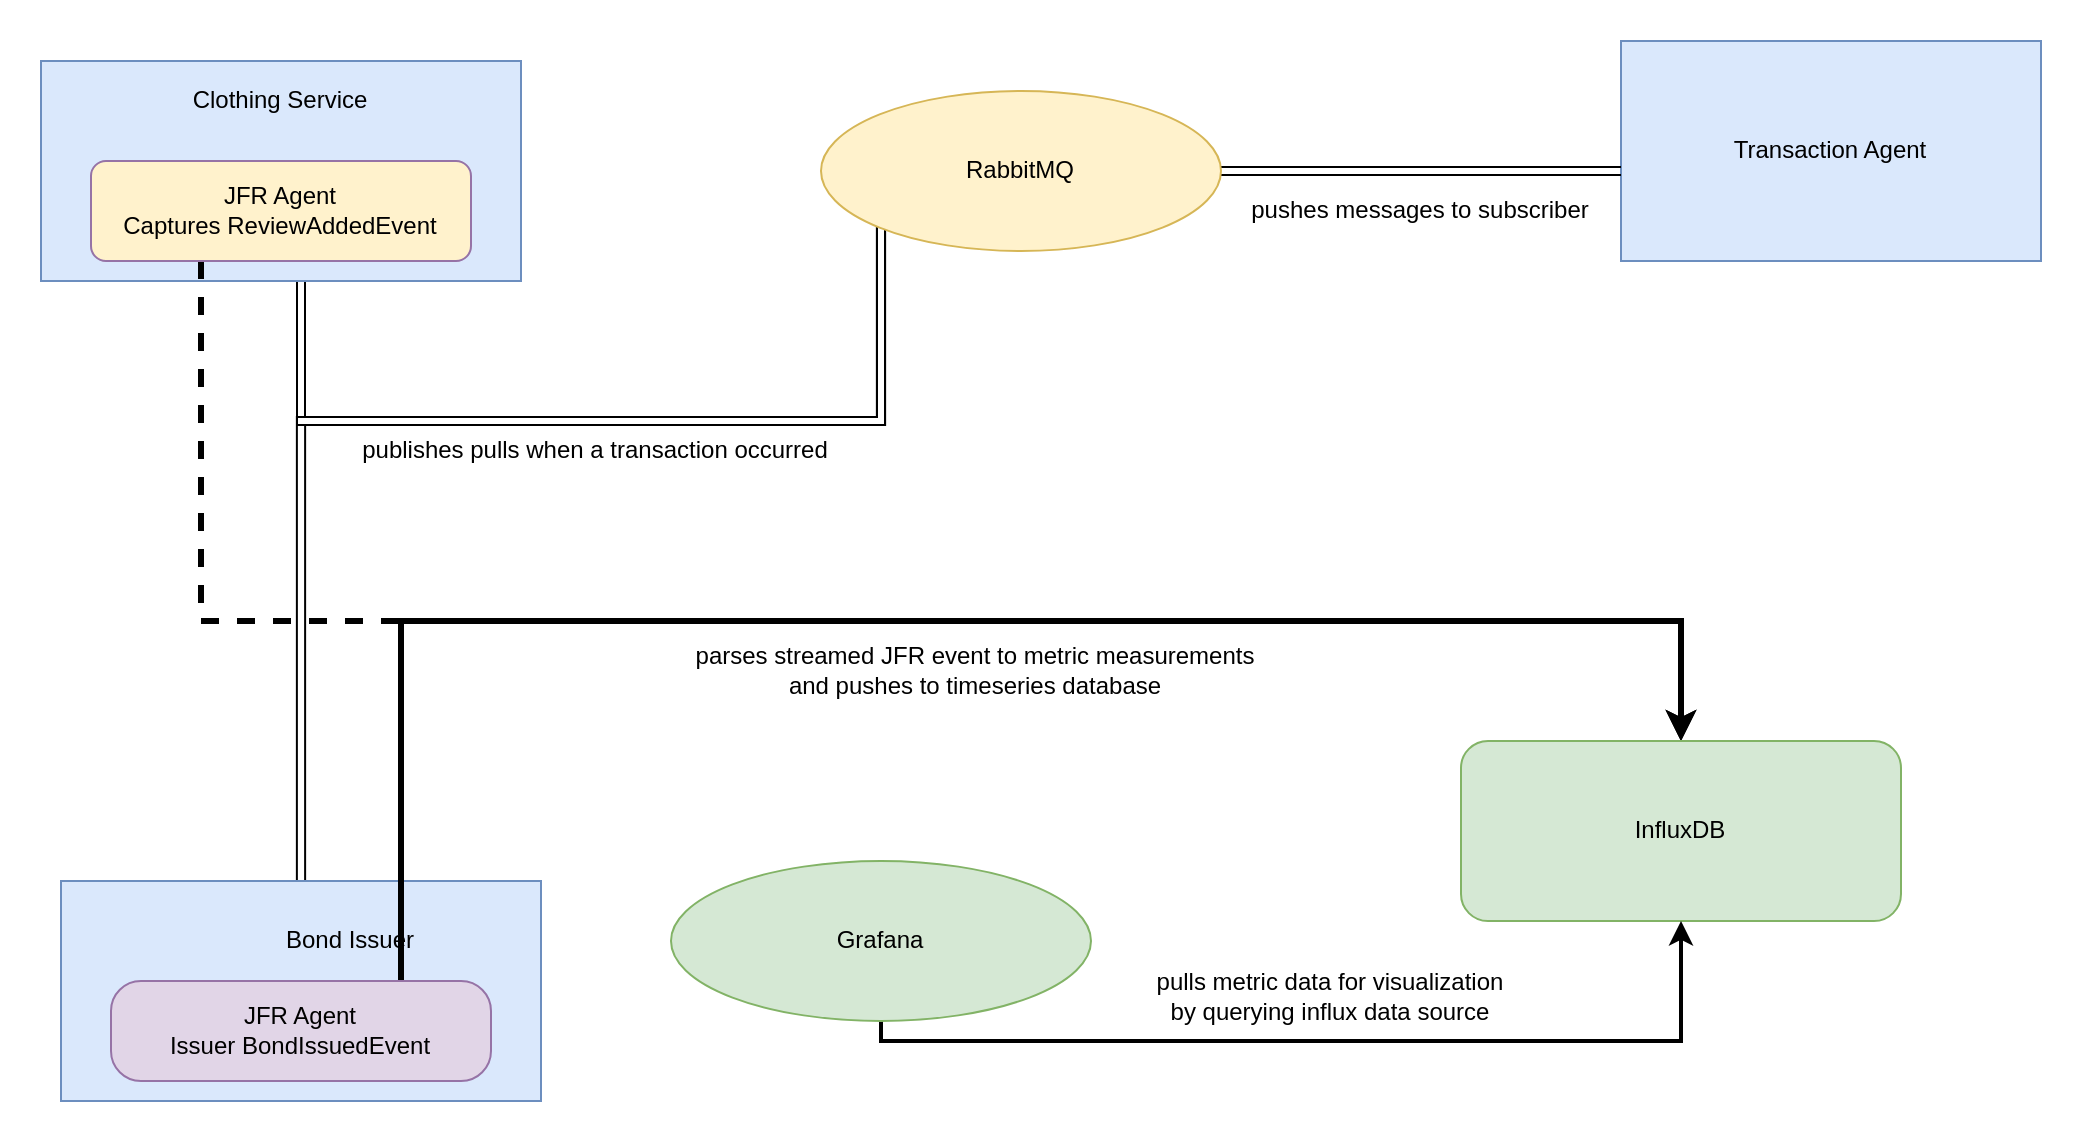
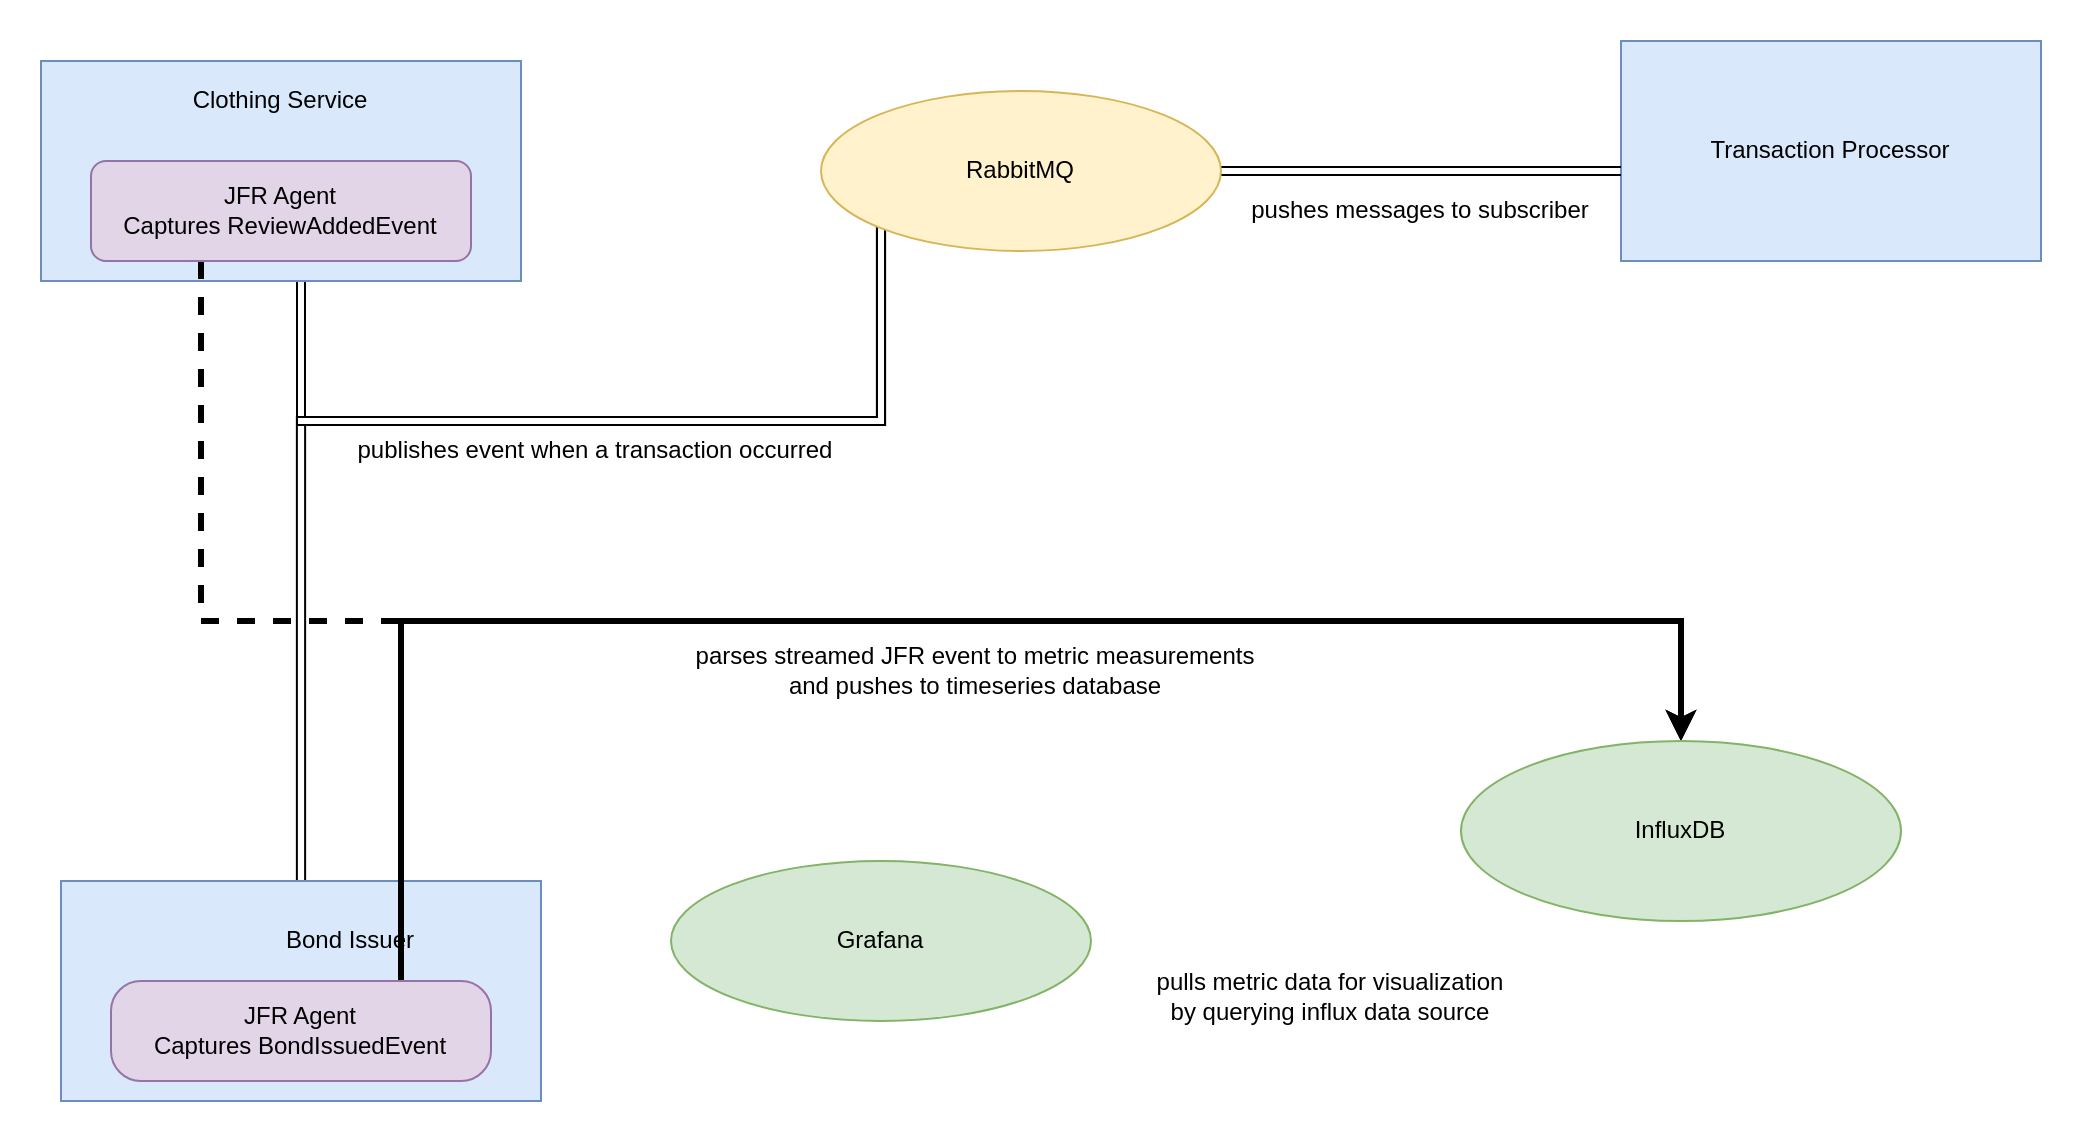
- <mxCell id="6" value="Transaction Agent" style="rounded=0;whiteSpace=wrap;html=1;fillColor=#dae8fc;strokeColor=#6c8ebf;" parent="1" vertex="1"><mxGeometry x="810" y="20" width="210" height="110" as="geometry" /></mxCell>
+ <mxCell id="6" value="Transaction Processor" style="rounded=0;whiteSpace=wrap;html=1;fillColor=#dae8fc;strokeColor=#6c8ebf;" parent="1" vertex="1"><mxGeometry x="810" y="20" width="210" height="110" as="geometry" /></mxCell>
- <mxCell id="8" value="JFR Agent&lt;br&gt;Captures ReviewAddedEvent" style="rounded=1;whiteSpace=wrap;html=1;fillColor=#fff2cc;strokeColor=#9673a6;" parent="1" vertex="1"><mxGeometry x="45" y="80" width="190" height="50" as="geometry" /></mxCell>
+ <mxCell id="8" value="JFR Agent&lt;br&gt;Captures ReviewAddedEvent" style="rounded=1;whiteSpace=wrap;html=1;fillColor=#e1d5e7;strokeColor=#9673a6;" parent="1" vertex="1"><mxGeometry x="45" y="80" width="190" height="50" as="geometry" /></mxCell>
- <mxCell id="22" value="publishes pulls when a transaction occurred" style="text;html=1;strokeColor=none;fillColor=none;align=center;verticalAlign=middle;whiteSpace=wrap;rounded=0;" parent="1" vertex="1"><mxGeometry x="170" y="200" width="255" height="50" as="geometry" /></mxCell>
+ <mxCell id="22" value="publishes event when a transaction occurred" style="text;html=1;strokeColor=none;fillColor=none;align=center;verticalAlign=middle;whiteSpace=wrap;rounded=0;" parent="1" vertex="1"><mxGeometry x="170" y="200" width="255" height="50" as="geometry" /></mxCell>
- <mxCell id="13" value="InfluxDB" style="whiteSpace=wrap;html=1;fillColor=#d5e8d4;strokeColor=#82b366;rounded=1;" parent="1" vertex="1"><mxGeometry x="730" y="370" width="220" height="90" as="geometry" /></mxCell>
+ <mxCell id="13" value="InfluxDB" style="ellipse;whiteSpace=wrap;html=1;fillColor=#d5e8d4;strokeColor=#82b366;" parent="1" vertex="1"><mxGeometry x="730" y="370" width="220" height="90" as="geometry" /></mxCell>
- <mxCell id="10" value="JFR Agent&lt;br&gt;Issuer BondIssuedEvent" style="rounded=1;whiteSpace=wrap;html=1;fillColor=#e1d5e7;strokeColor=#9673a6;arcSize=30;" parent="1" vertex="1"><mxGeometry x="55" y="490" width="190" height="50" as="geometry" /></mxCell>
+ <mxCell id="10" value="JFR Agent&lt;br&gt;Captures BondIssuedEvent" style="rounded=1;whiteSpace=wrap;html=1;fillColor=#e1d5e7;strokeColor=#9673a6;arcSize=30;" parent="1" vertex="1"><mxGeometry x="55" y="490" width="190" height="50" as="geometry" /></mxCell>
- <mxCell id="14" style="edgeStyle=orthogonalEdgeStyle;rounded=0;orthogonalLoop=1;jettySize=auto;html=1;entryX=0.5;entryY=1;entryDx=0;entryDy=0;strokeWidth=2;" parent="1" source="15" target="13" edge="1"><mxGeometry relative="1" as="geometry"><Array as="points"><mxPoint x="840" y="520" /></Array></mxGeometry></mxCell>
